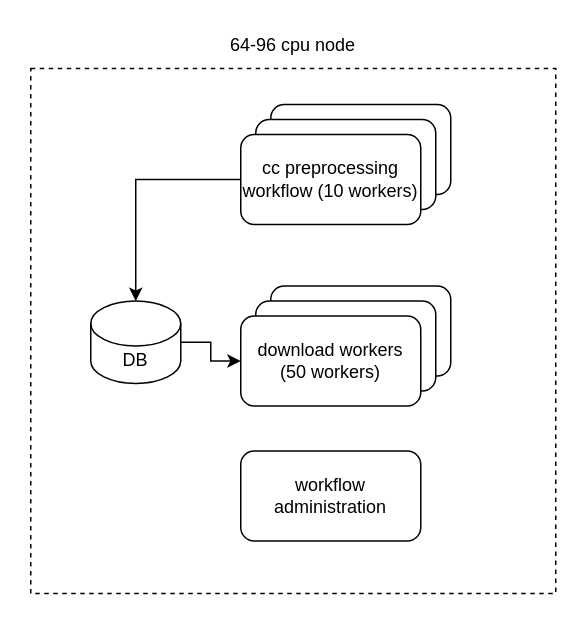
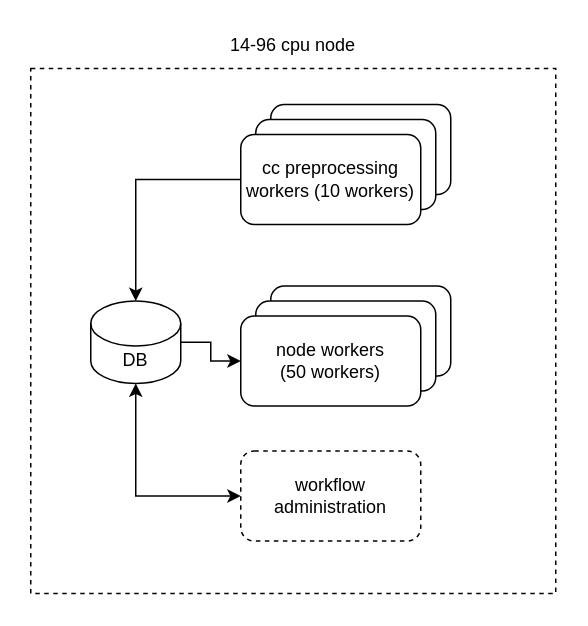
- <mxCell id="14" value="64-96 cpu node" style="text;html=1;strokeColor=none;fillColor=none;align=center;verticalAlign=middle;whiteSpace=wrap;rounded=0;dashed=1;" vertex="1" parent="1"><mxGeometry x="110" y="20" width="170" height="20" as="geometry" /></mxCell>
+ <mxCell id="14" value="14-96 cpu node" style="text;html=1;strokeColor=none;fillColor=none;align=center;verticalAlign=middle;whiteSpace=wrap;rounded=0;dashed=1;" vertex="1" parent="1"><mxGeometry x="110" y="20" width="170" height="20" as="geometry" /></mxCell>
- <mxCell id="8" value="cc preprocessing workflow (10 workers)" style="rounded=1;whiteSpace=wrap;html=1;" vertex="1" parent="1"><mxGeometry x="160" y="89" width="120" height="60" as="geometry" /></mxCell>
+ <mxCell id="8" value="cc preprocessing workers (10 workers)" style="rounded=1;whiteSpace=wrap;html=1;" vertex="1" parent="1"><mxGeometry x="160" y="89" width="120" height="60" as="geometry" /></mxCell>
- <mxCell id="11" value="download workers&lt;br&gt;(50 workers)" style="rounded=1;whiteSpace=wrap;html=1;" vertex="1" parent="1"><mxGeometry x="160" y="210" width="120" height="60" as="geometry" /></mxCell>
+ <mxCell id="11" value="node workers&lt;br&gt;(50 workers)" style="rounded=1;whiteSpace=wrap;html=1;" vertex="1" parent="1"><mxGeometry x="160" y="210" width="120" height="60" as="geometry" /></mxCell>
+ <mxCell id="3" style="edgeStyle=orthogonalEdgeStyle;rounded=0;orthogonalLoop=1;jettySize=auto;html=1;exitX=0.5;exitY=1;exitDx=0;exitDy=0;exitPerimeter=0;entryX=0;entryY=0.5;entryDx=0;entryDy=0;startArrow=classic;startFill=1;" edge="1" parent="1" source="4" target="12"><mxGeometry relative="1" as="geometry" /></mxCell>
- <mxCell id="12" value="workflow administration" style="rounded=1;whiteSpace=wrap;html=1;" vertex="1" parent="1"><mxGeometry x="160" y="300" width="120" height="60" as="geometry" /></mxCell>
+ <mxCell id="12" value="workflow administration" style="rounded=1;whiteSpace=wrap;html=1;dashed=1;" vertex="1" parent="1"><mxGeometry x="160" y="300" width="120" height="60" as="geometry" /></mxCell>
